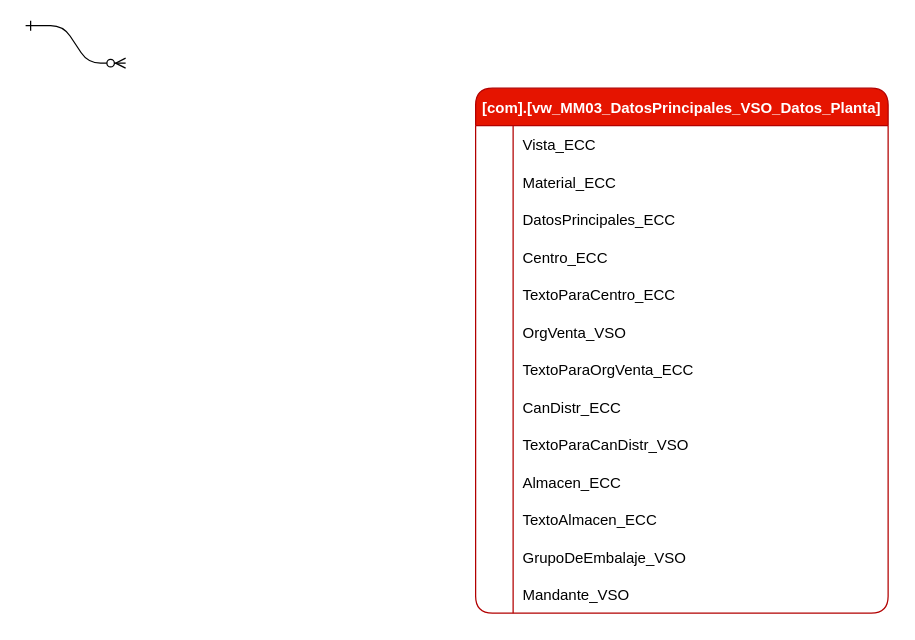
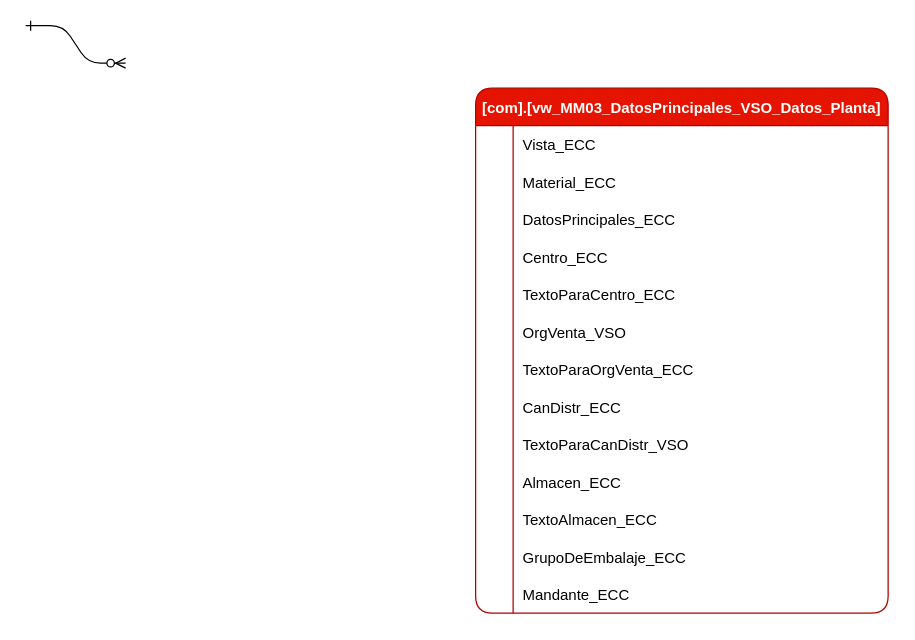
- <mxCell id="39" value="GrupoDeEmbalaje_VSO" style="shape=partialRectangle;overflow=hidden;connectable=0;fillColor=none;align=left;strokeColor=inherit;top=0;left=0;bottom=0;right=0;spacingLeft=6;" vertex="1" parent="37"><mxGeometry x="30" width="300" height="30" as="geometry"><mxRectangle width="300" height="30" as="alternateBounds" /></mxGeometry></mxCell>
+ <mxCell id="39" value="GrupoDeEmbalaje_ECC" style="shape=partialRectangle;overflow=hidden;connectable=0;fillColor=none;align=left;strokeColor=inherit;top=0;left=0;bottom=0;right=0;spacingLeft=6;" vertex="1" parent="37"><mxGeometry x="30" width="300" height="30" as="geometry"><mxRectangle width="300" height="30" as="alternateBounds" /></mxGeometry></mxCell>
- <mxCell id="42" value="Mandante_VSO" style="shape=partialRectangle;overflow=hidden;connectable=0;fillColor=none;align=left;strokeColor=inherit;top=0;left=0;bottom=0;right=0;spacingLeft=6;" vertex="1" parent="40"><mxGeometry x="30" width="300" height="30" as="geometry"><mxRectangle width="300" height="30" as="alternateBounds" /></mxGeometry></mxCell>
+ <mxCell id="42" value="Mandante_ECC" style="shape=partialRectangle;overflow=hidden;connectable=0;fillColor=none;align=left;strokeColor=inherit;top=0;left=0;bottom=0;right=0;spacingLeft=6;" vertex="1" parent="40"><mxGeometry x="30" width="300" height="30" as="geometry"><mxRectangle width="300" height="30" as="alternateBounds" /></mxGeometry></mxCell>
